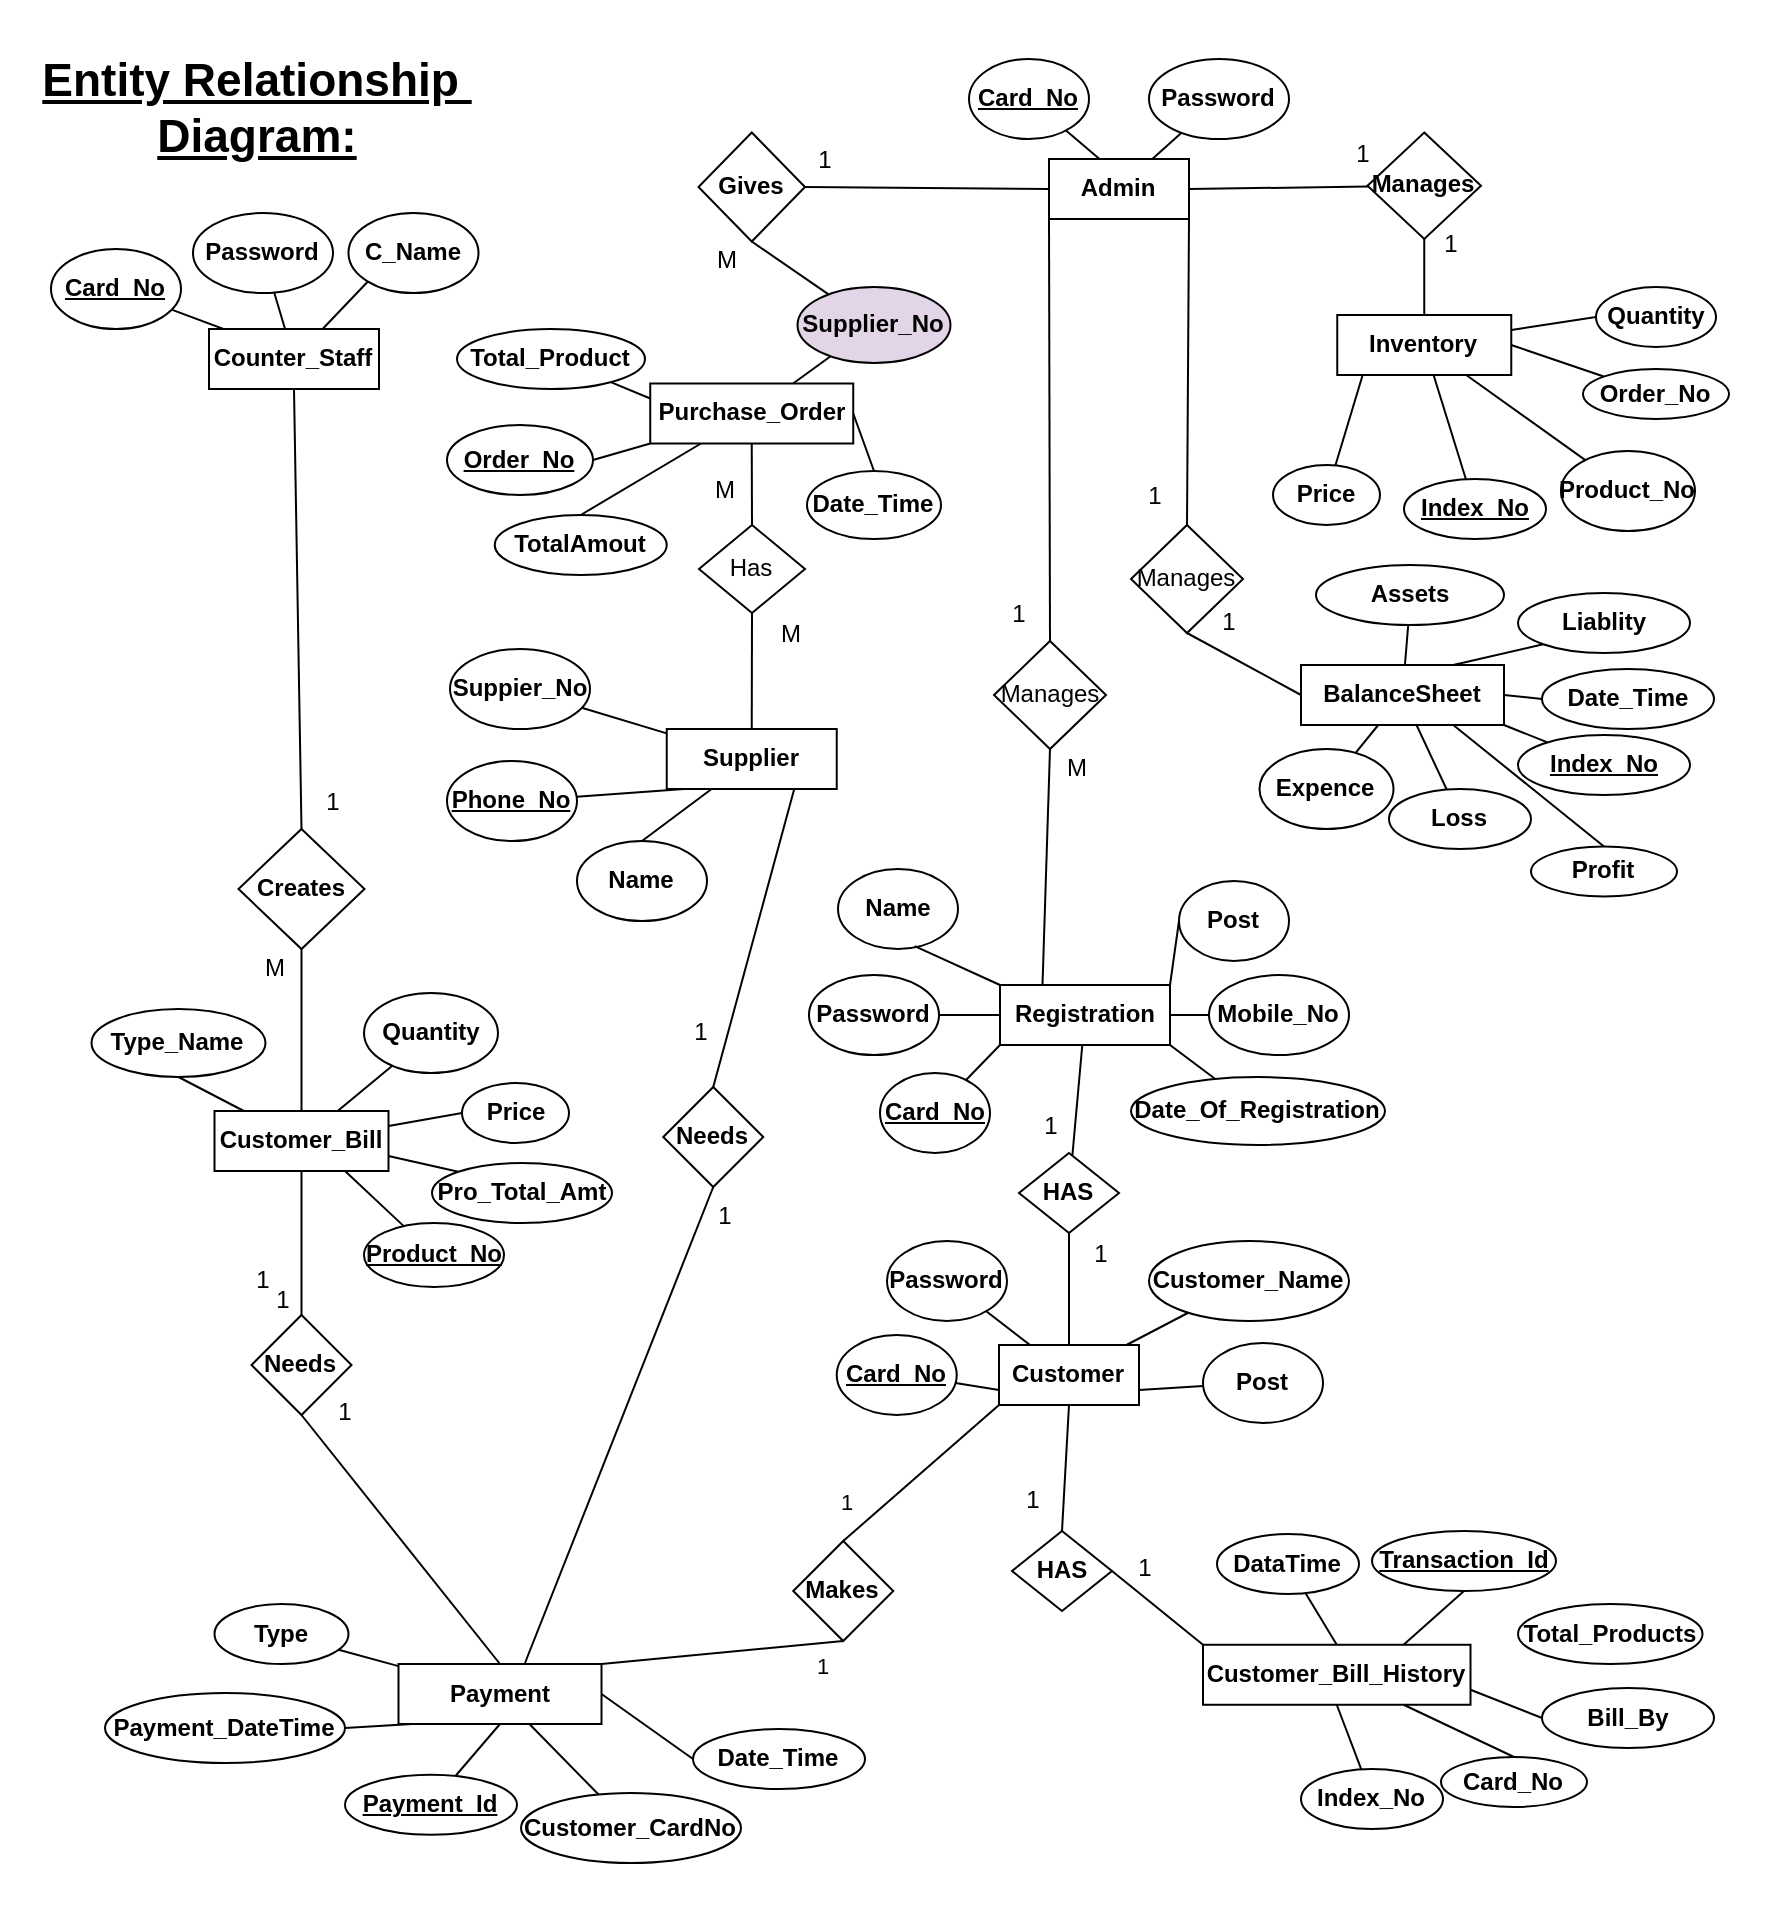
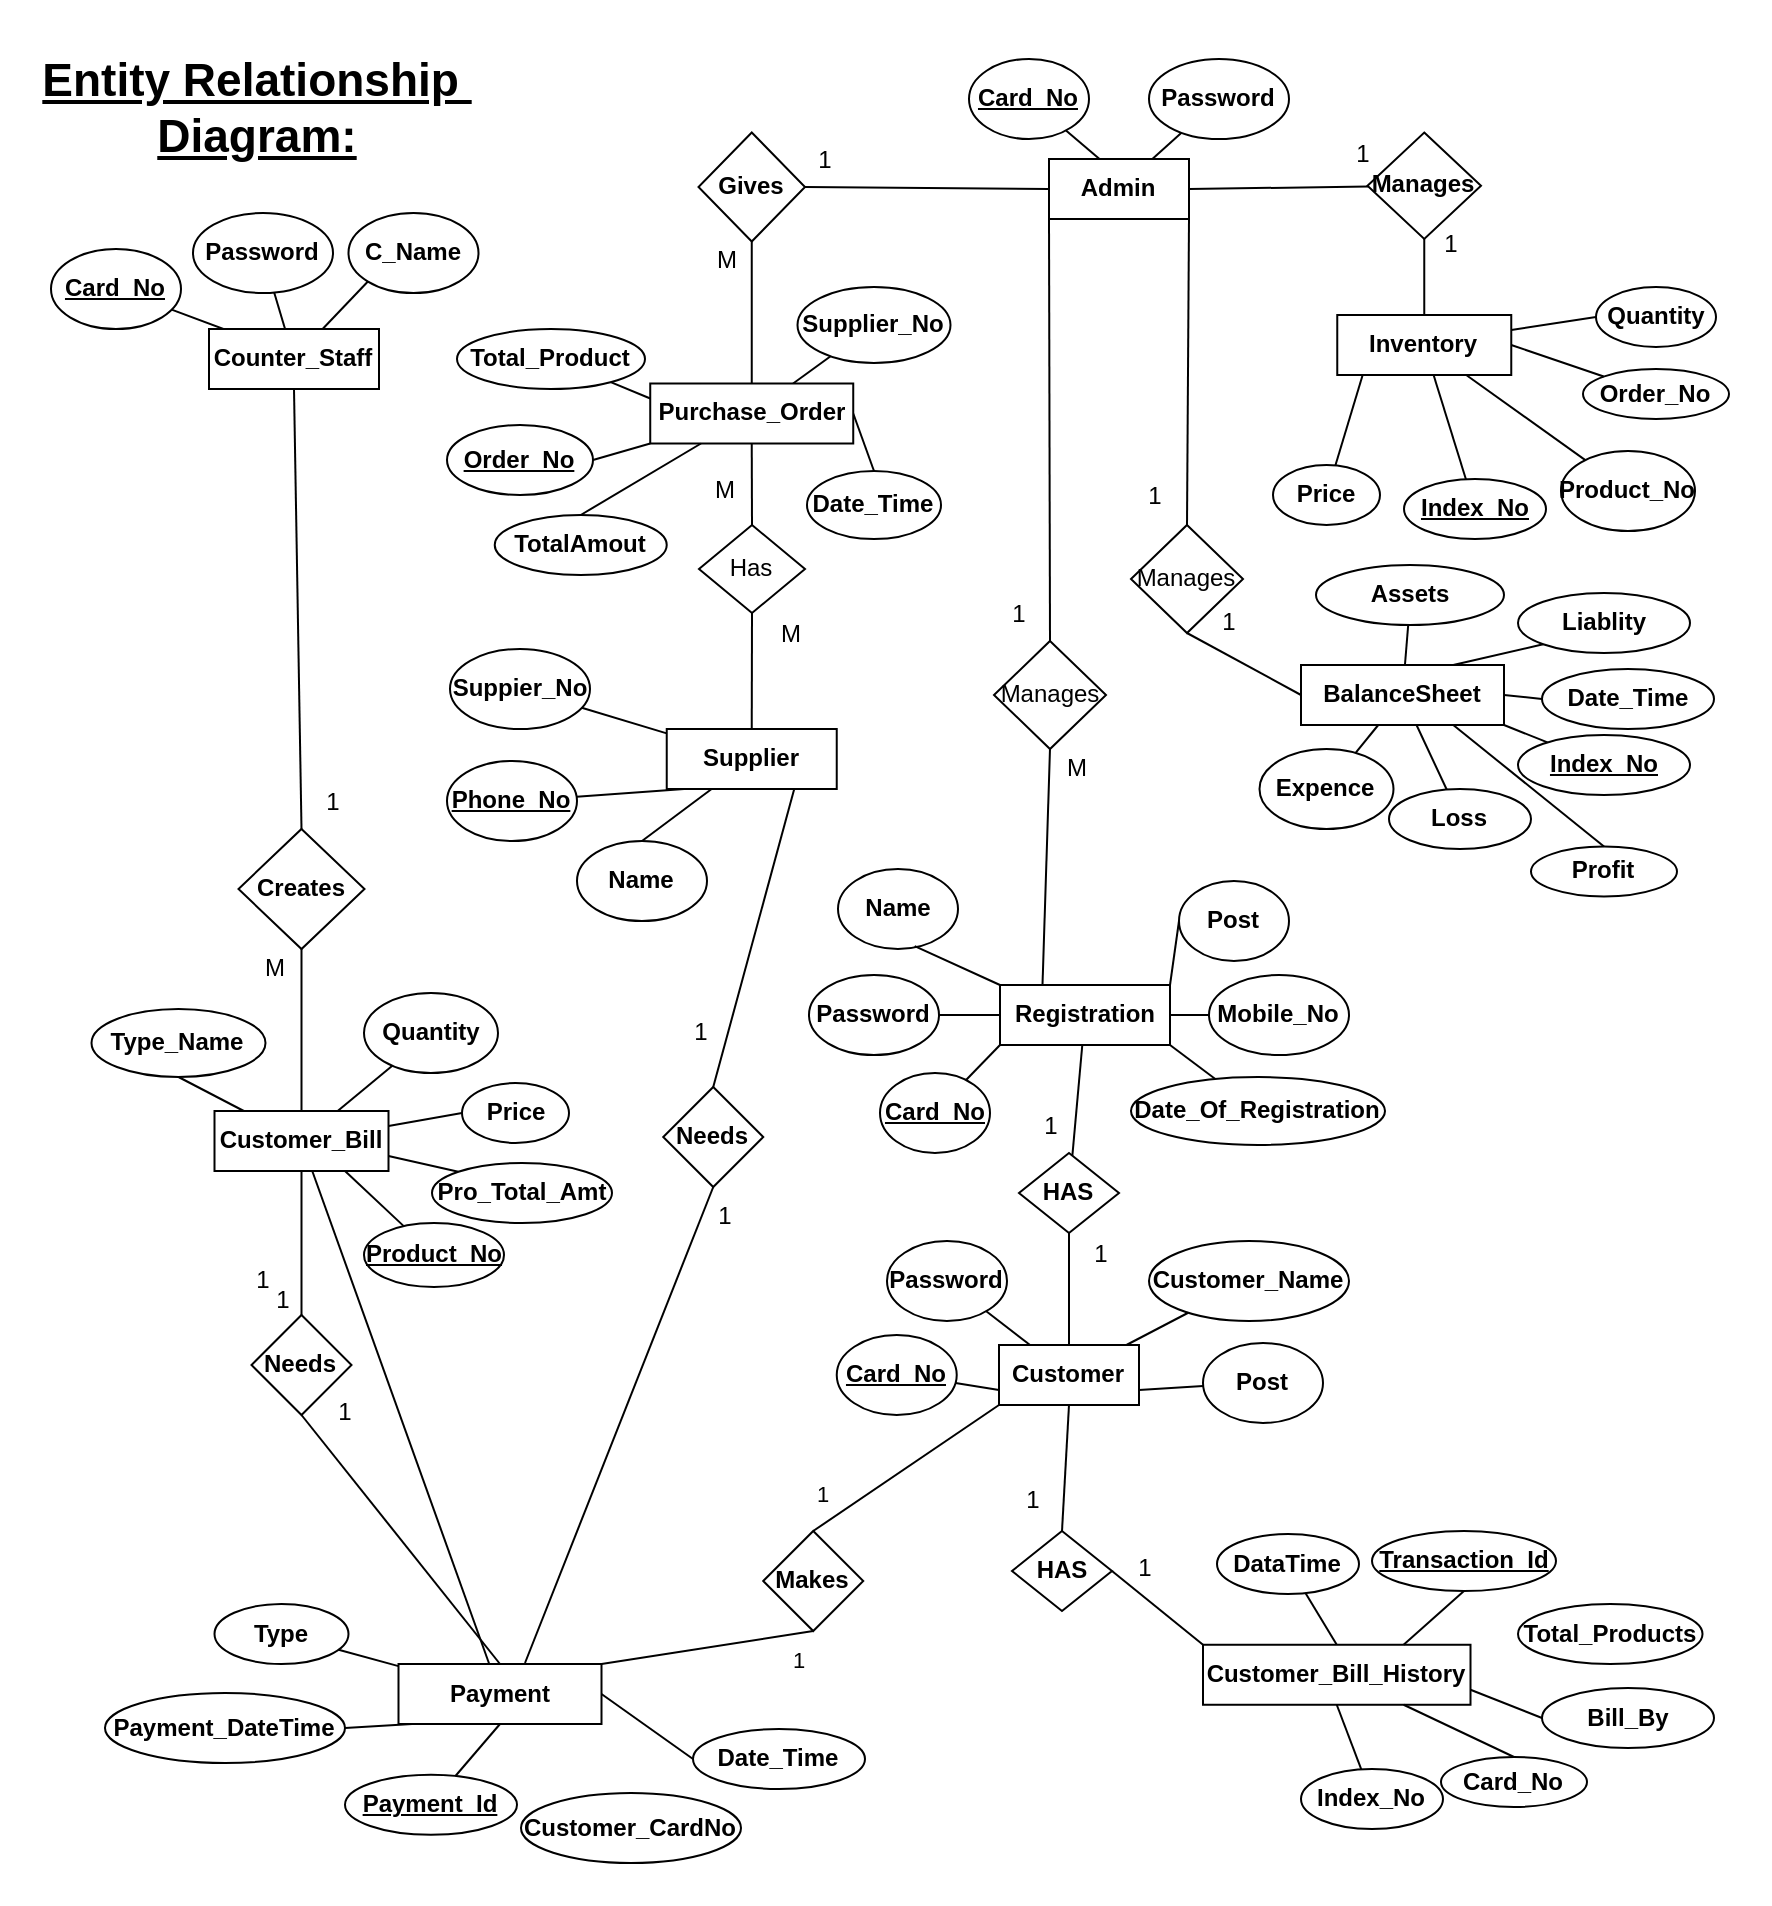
- <mxCell id="127" value="" style="endArrow=none;html=1;rounded=0;exitX=0.5;exitY=1;exitDx=0;exitDy=0;" edge="1" parent="1" source="126" target="43"><mxGeometry width="50" height="50" relative="1" as="geometry"><mxPoint x="383" y="139" as="sourcePoint" /><mxPoint x="534" y="104" as="targetPoint" /></mxGeometry></mxCell>
+ <mxCell id="127" value="" style="endArrow=none;html=1;rounded=0;entryX=0.5;entryY=0;entryDx=0;entryDy=0;exitX=0.5;exitY=1;exitDx=0;exitDy=0;" edge="1" parent="1" source="126" target="49"><mxGeometry width="50" height="50" relative="1" as="geometry"><mxPoint x="383" y="139" as="sourcePoint" /><mxPoint x="534" y="104" as="targetPoint" /></mxGeometry></mxCell>
- <mxCell id="43" value="Supplier_No" style="ellipse;whiteSpace=wrap;html=1;rounded=0;align=center;verticalAlign=middle;fontFamily=Helvetica;fontSize=12;fontStyle=1;horizontal=1;labelBackgroundColor=none;fillColor=#e1d5e7;" parent="1" vertex="1"><mxGeometry x="398.25" y="143" width="76.5" height="38" as="geometry" /></mxCell>
+ <mxCell id="43" value="Supplier_No" style="ellipse;whiteSpace=wrap;html=1;rounded=0;align=center;verticalAlign=middle;fontFamily=Helvetica;fontSize=12;fontStyle=1;horizontal=1;labelBackgroundColor=none;" parent="1" vertex="1"><mxGeometry x="398.25" y="143" width="76.5" height="38" as="geometry" /></mxCell>
- <mxCell id="168" value="Makes" style="rhombus;whiteSpace=wrap;html=1;rounded=0;align=center;verticalAlign=middle;fontFamily=Helvetica;fontSize=12;fontStyle=1;labelBackgroundColor=none;" vertex="1" parent="1"><mxGeometry x="396.12" y="770" width="50" height="50" as="geometry" /></mxCell>
+ <mxCell id="168" value="Makes" style="rhombus;whiteSpace=wrap;html=1;rounded=0;align=center;verticalAlign=middle;fontFamily=Helvetica;fontSize=12;fontStyle=1;labelBackgroundColor=none;" vertex="1" parent="1"><mxGeometry x="381.12" y="765" width="50" height="50" as="geometry" /></mxCell>
- <mxCell id="71" value="" style="endArrow=none;html=1;rounded=0;fontFamily=Helvetica;fontSize=12;fontColor=#ffffff;fontStyle=1;labelBackgroundColor=none;" parent="1" source="73" target="69" edge="1"><mxGeometry width="50" height="50" relative="1" as="geometry"><mxPoint x="83.5" y="856.5" as="sourcePoint" /><mxPoint x="133.5" y="806.5" as="targetPoint" /></mxGeometry></mxCell>
+ <mxCell id="71" value="" style="endArrow=none;html=1;rounded=0;fontFamily=Helvetica;fontSize=12;fontColor=#ffffff;fontStyle=1;labelBackgroundColor=none;" parent="1" source="73" target="15" edge="1"><mxGeometry width="50" height="50" relative="1" as="geometry"><mxPoint x="83.5" y="856.5" as="sourcePoint" /><mxPoint x="133.5" y="806.5" as="targetPoint" /></mxGeometry></mxCell>
